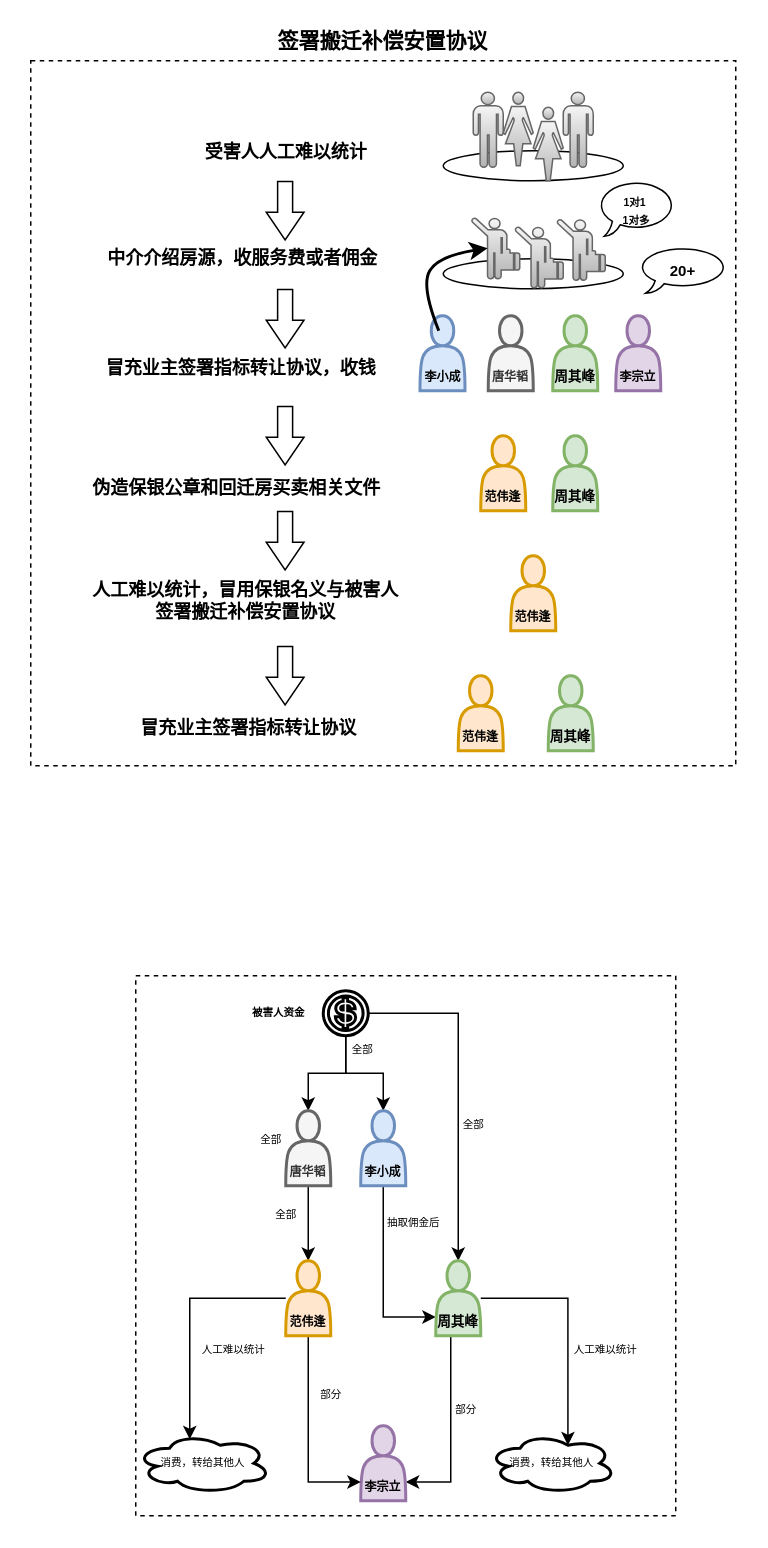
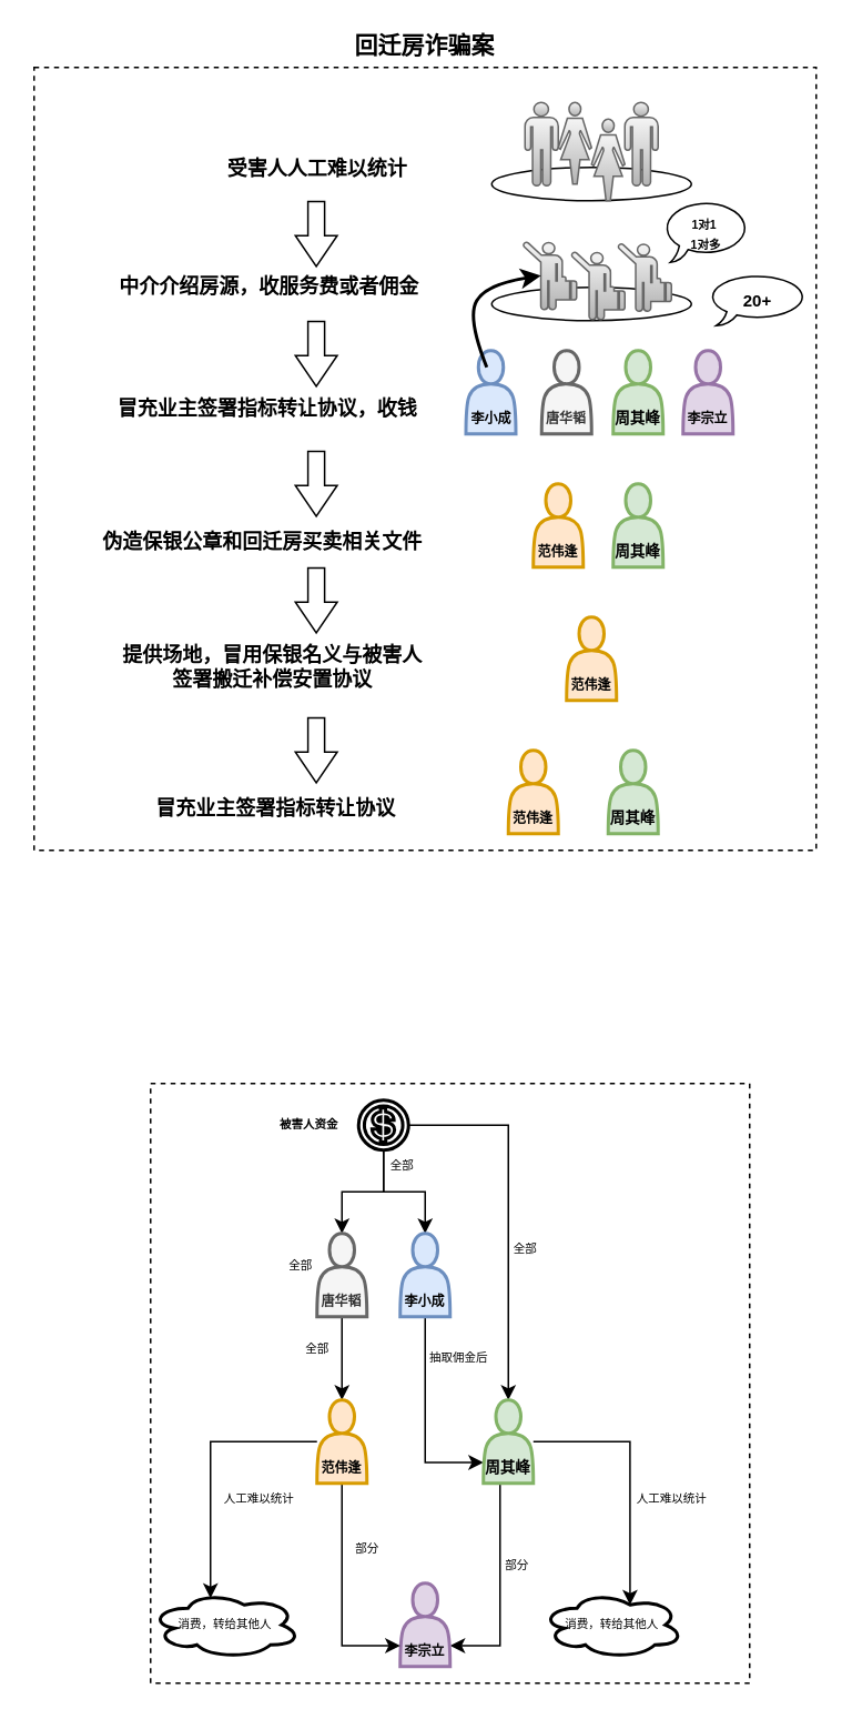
- <mxCell id="36" value="&lt;h1&gt;签署搬迁补偿安置协议&lt;/h1&gt;" style="text;html=1;strokeColor=none;fillColor=none;spacing=5;spacingTop=-20;whiteSpace=wrap;overflow=hidden;rounded=0;strokeWidth=2;fontSize=7;align=center;" vertex="1" parent="1"><mxGeometry x="160" y="20" width="190" height="20" as="geometry" /></mxCell>
+ <mxCell id="36" value="&lt;h1&gt;回迁房诈骗案&lt;/h1&gt;" style="text;html=1;strokeColor=none;fillColor=none;spacing=5;spacingTop=-20;whiteSpace=wrap;overflow=hidden;rounded=0;strokeWidth=2;fontSize=7;align=center;" vertex="1" parent="1"><mxGeometry x="160" y="20" width="190" height="20" as="geometry" /></mxCell>
- <mxCell id="21" value="&lt;b&gt;人工难以统计，冒用保银名义与被害人&lt;br&gt;签署搬迁补偿安置协议&lt;/b&gt;" style="text;html=1;align=center;verticalAlign=middle;resizable=0;points=[];autosize=1;strokeColor=none;fillColor=none;" parent="1" vertex="1"><mxGeometry x="63" y="380" width="200" height="40" as="geometry" /></mxCell>
+ <mxCell id="21" value="&lt;b&gt;提供场地，冒用保银名义与被害人&lt;br&gt;签署搬迁补偿安置协议&lt;/b&gt;" style="text;html=1;align=center;verticalAlign=middle;resizable=0;points=[];autosize=1;strokeColor=none;fillColor=none;" parent="1" vertex="1"><mxGeometry x="63" y="380" width="200" height="40" as="geometry" /></mxCell>
